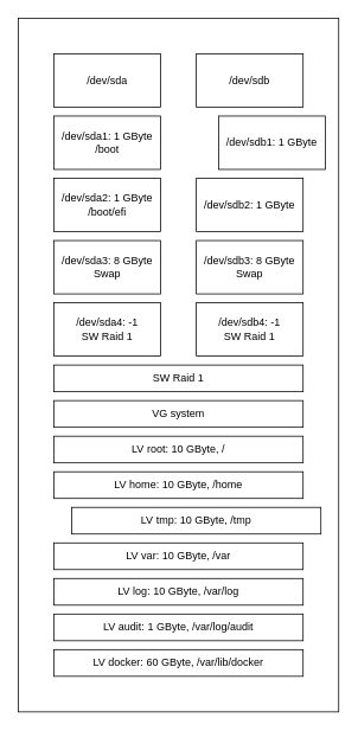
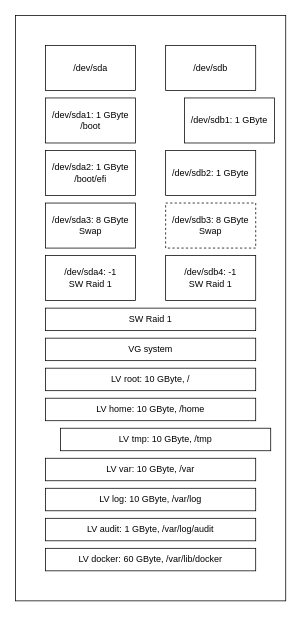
- <mxCell id="10" value="/dev/sdb3: 8 GByte&lt;br&gt;Swap" style="rounded=0;whiteSpace=wrap;html=1;" parent="1" vertex="1"><mxGeometry x="220" y="270" width="120" height="60" as="geometry" /></mxCell>
+ <mxCell id="10" value="/dev/sdb3: 8 GByte&lt;br&gt;Swap" style="rounded=0;whiteSpace=wrap;html=1;dashed=1;" parent="1" vertex="1"><mxGeometry x="220" y="270" width="120" height="60" as="geometry" /></mxCell>
